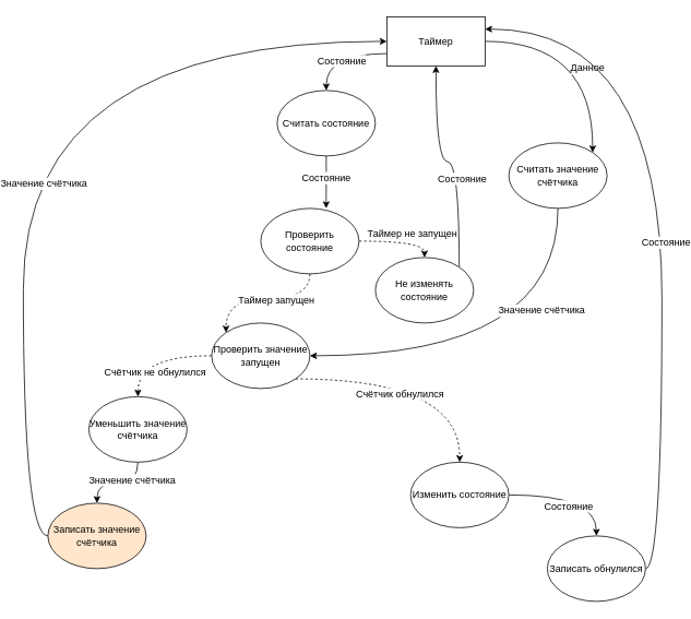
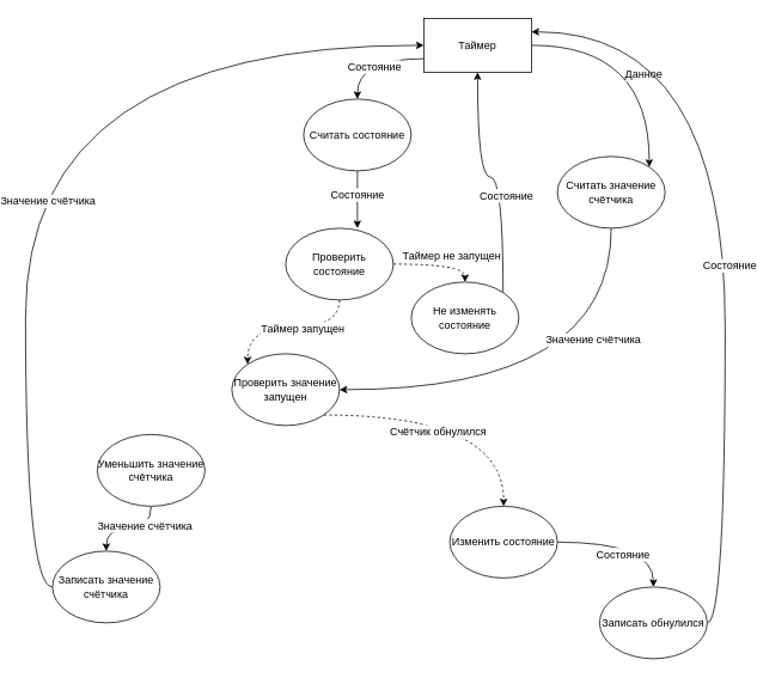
- <mxCell id="18" style="edgeStyle=orthogonalEdgeStyle;curved=1;rounded=0;orthogonalLoop=1;jettySize=auto;html=1;exitX=0;exitY=0.5;exitDx=0;exitDy=0;entryX=0.5;entryY=0;entryDx=0;entryDy=0;dashed=1;" parent="1" source="22" target="25" edge="1"><mxGeometry relative="1" as="geometry" /></mxCell>
- <mxCell id="19" value="Счётчик не обнулился" style="text;html=1;resizable=0;points=[];align=center;verticalAlign=middle;labelBackgroundColor=#ffffff;" parent="18" vertex="1" connectable="0"><mxGeometry x="-0.186" y="7" relative="1" as="geometry"><mxPoint x="-13" y="13" as="offset" /></mxGeometry></mxCell>
- <mxCell id="31" value="Записать значение счётчика" style="ellipse;whiteSpace=wrap;html=1;fillColor=#ffe6cc;" parent="1" vertex="1"><mxGeometry x="50" y="614" width="120" height="80" as="geometry" /></mxCell>
+ <mxCell id="31" value="Записать значение счётчика" style="ellipse;whiteSpace=wrap;html=1;" parent="1" vertex="1"><mxGeometry x="50" y="614" width="120" height="80" as="geometry" /></mxCell>
